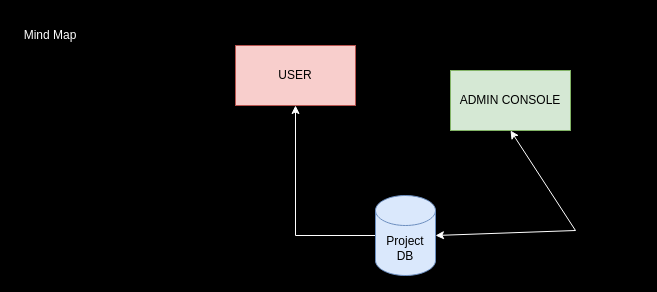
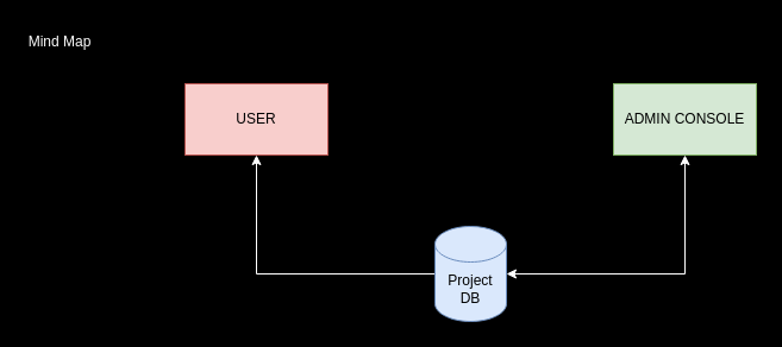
- <mxCell id="6" value="USER" style="rounded=0;whiteSpace=wrap;html=1;fillColor=#f8cecc;strokeColor=#b85450;" vertex="1" parent="1"><mxGeometry x="235" y="45" width="120" height="60" as="geometry" /></mxCell>
+ <mxCell id="6" value="USER" style="rounded=0;whiteSpace=wrap;html=1;fillColor=#f8cecc;strokeColor=#b85450;" vertex="1" parent="1"><mxGeometry x="155" y="70" width="120" height="60" as="geometry" /></mxCell>
- <mxCell id="5" value="ADMIN CONSOLE" style="rounded=0;whiteSpace=wrap;html=1;fillColor=#d5e8d4;strokeColor=#82b366;" vertex="1" parent="1"><mxGeometry x="450" y="70" width="120" height="60" as="geometry" /></mxCell>
+ <mxCell id="5" value="ADMIN CONSOLE" style="rounded=0;whiteSpace=wrap;html=1;fillColor=#d5e8d4;strokeColor=#82b366;" vertex="1" parent="1"><mxGeometry x="515" y="70" width="120" height="60" as="geometry" /></mxCell>
- <mxCell id="4" value="Project&lt;br&gt;DB" style="shape=cylinder3;whiteSpace=wrap;html=1;boundedLbl=1;backgroundOutline=1;size=15;fillColor=#dae8fc;strokeColor=#6c8ebf;" vertex="1" parent="1"><mxGeometry x="375" y="195" width="60" height="80" as="geometry" /></mxCell>
+ <mxCell id="4" value="Project&lt;br&gt;DB" style="shape=cylinder3;whiteSpace=wrap;html=1;boundedLbl=1;backgroundOutline=1;size=15;fillColor=#dae8fc;strokeColor=#6c8ebf;" vertex="1" parent="1"><mxGeometry x="365" y="190" width="60" height="80" as="geometry" /></mxCell>
